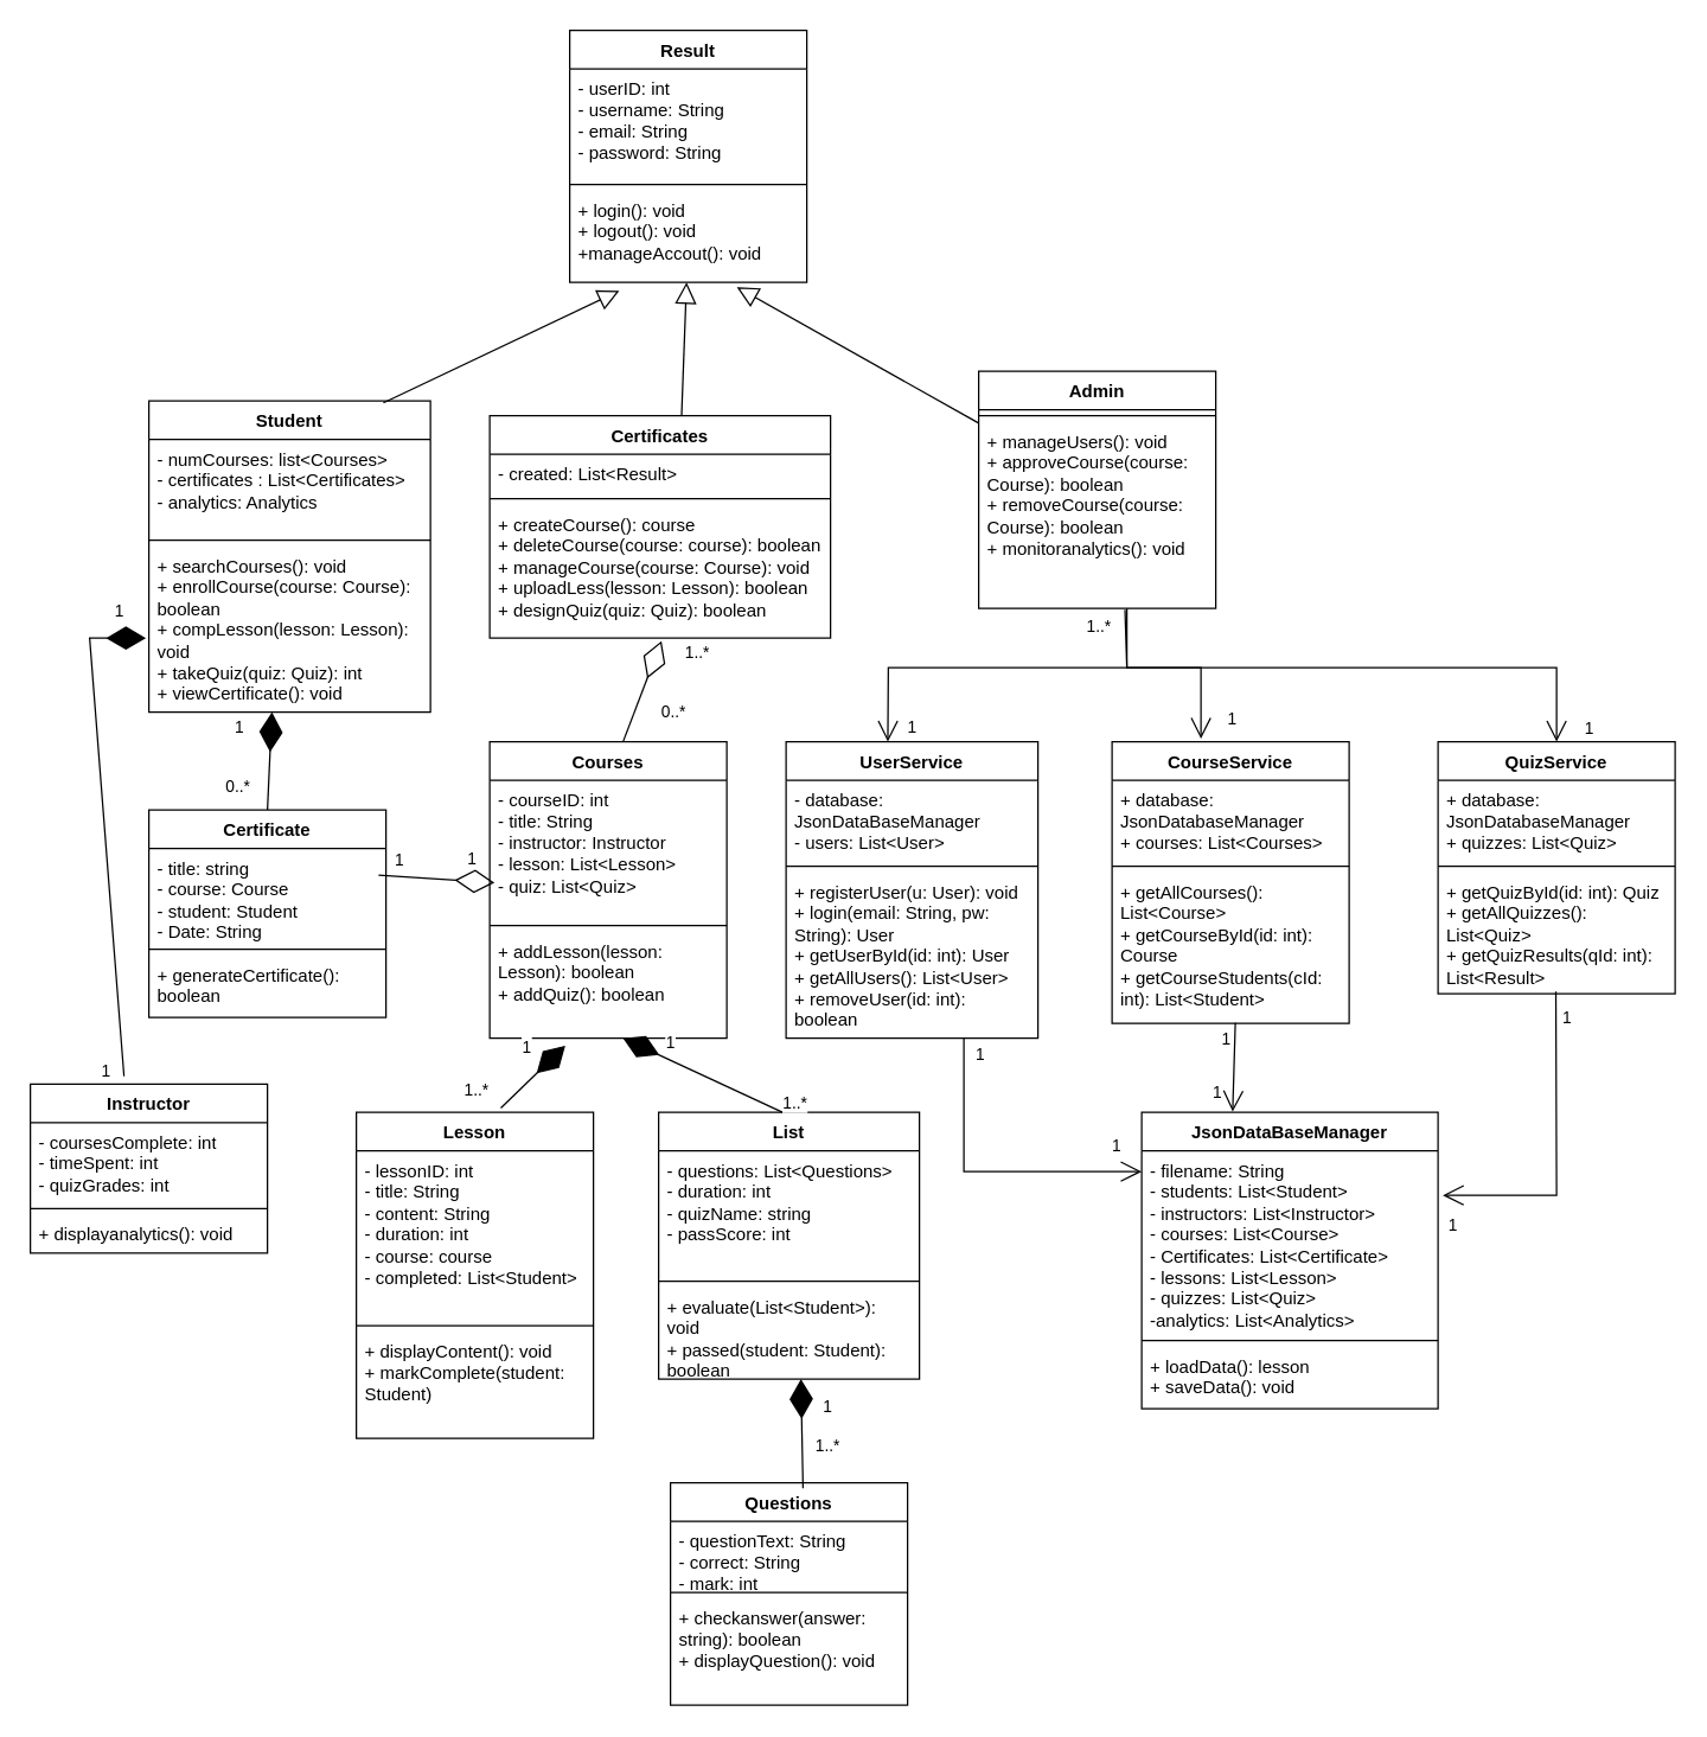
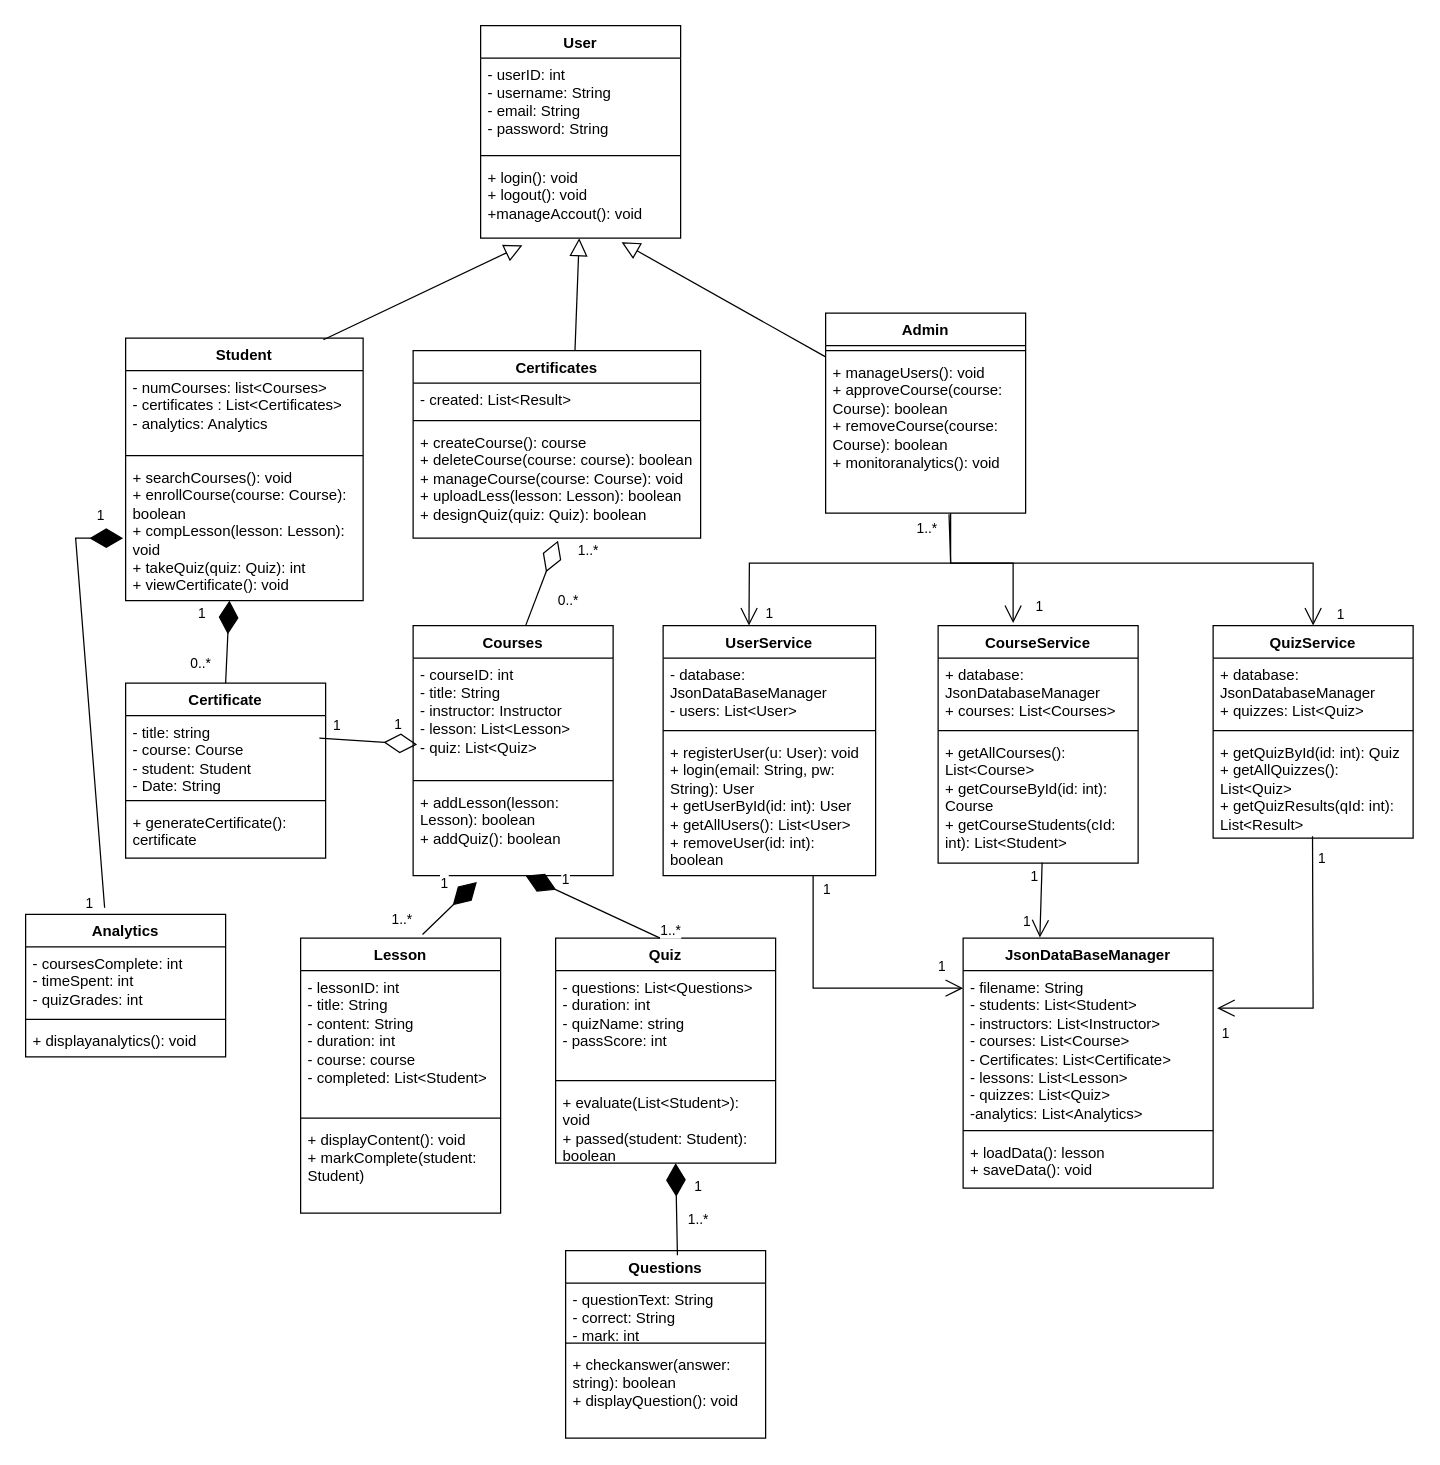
- <mxCell id="65" value="Result" style="swimlane;fontStyle=1;align=center;verticalAlign=top;childLayout=stackLayout;horizontal=1;startSize=26;horizontalStack=0;resizeParent=1;resizeParentMax=0;resizeLast=0;collapsible=1;marginBottom=0;whiteSpace=wrap;html=1;" vertex="1" parent="1"><mxGeometry x="384" y="20" width="160" height="170" as="geometry" /></mxCell>
+ <mxCell id="65" value="User" style="swimlane;fontStyle=1;align=center;verticalAlign=top;childLayout=stackLayout;horizontal=1;startSize=26;horizontalStack=0;resizeParent=1;resizeParentMax=0;resizeLast=0;collapsible=1;marginBottom=0;whiteSpace=wrap;html=1;" vertex="1" parent="1"><mxGeometry x="384" y="20" width="160" height="170" as="geometry" /></mxCell>
- <mxCell id="19" value="+ generateCertificate(): boolean" style="text;strokeColor=none;fillColor=none;align=left;verticalAlign=top;spacingLeft=4;spacingRight=4;overflow=hidden;rotatable=0;points=[[0,0.5],[1,0.5]];portConstraint=eastwest;whiteSpace=wrap;html=1;" vertex="1" parent="16"><mxGeometry y="98" width="160" height="42" as="geometry" /></mxCell>
+ <mxCell id="19" value="+ generateCertificate(): certificate" style="text;strokeColor=none;fillColor=none;align=left;verticalAlign=top;spacingLeft=4;spacingRight=4;overflow=hidden;rotatable=0;points=[[0,0.5],[1,0.5]];portConstraint=eastwest;whiteSpace=wrap;html=1;" vertex="1" parent="16"><mxGeometry y="98" width="160" height="42" as="geometry" /></mxCell>
- <mxCell id="23" value="Instructor" style="swimlane;fontStyle=1;align=center;verticalAlign=top;childLayout=stackLayout;horizontal=1;startSize=26;horizontalStack=0;resizeParent=1;resizeParentMax=0;resizeLast=0;collapsible=1;marginBottom=0;whiteSpace=wrap;html=1;" vertex="1" parent="1"><mxGeometry x="20" y="731" width="160" height="114" as="geometry" /></mxCell>
+ <mxCell id="23" value="Analytics" style="swimlane;fontStyle=1;align=center;verticalAlign=top;childLayout=stackLayout;horizontal=1;startSize=26;horizontalStack=0;resizeParent=1;resizeParentMax=0;resizeLast=0;collapsible=1;marginBottom=0;whiteSpace=wrap;html=1;" vertex="1" parent="1"><mxGeometry x="20" y="731" width="160" height="114" as="geometry" /></mxCell>
- <mxCell id="43" value="List" style="swimlane;fontStyle=1;align=center;verticalAlign=top;childLayout=stackLayout;horizontal=1;startSize=26;horizontalStack=0;resizeParent=1;resizeParentMax=0;resizeLast=0;collapsible=1;marginBottom=0;whiteSpace=wrap;html=1;" vertex="1" parent="1"><mxGeometry x="444" y="750" width="176" height="180" as="geometry" /></mxCell>
+ <mxCell id="43" value="Quiz" style="swimlane;fontStyle=1;align=center;verticalAlign=top;childLayout=stackLayout;horizontal=1;startSize=26;horizontalStack=0;resizeParent=1;resizeParentMax=0;resizeLast=0;collapsible=1;marginBottom=0;whiteSpace=wrap;html=1;" vertex="1" parent="1"><mxGeometry x="444" y="750" width="176" height="180" as="geometry" /></mxCell>
